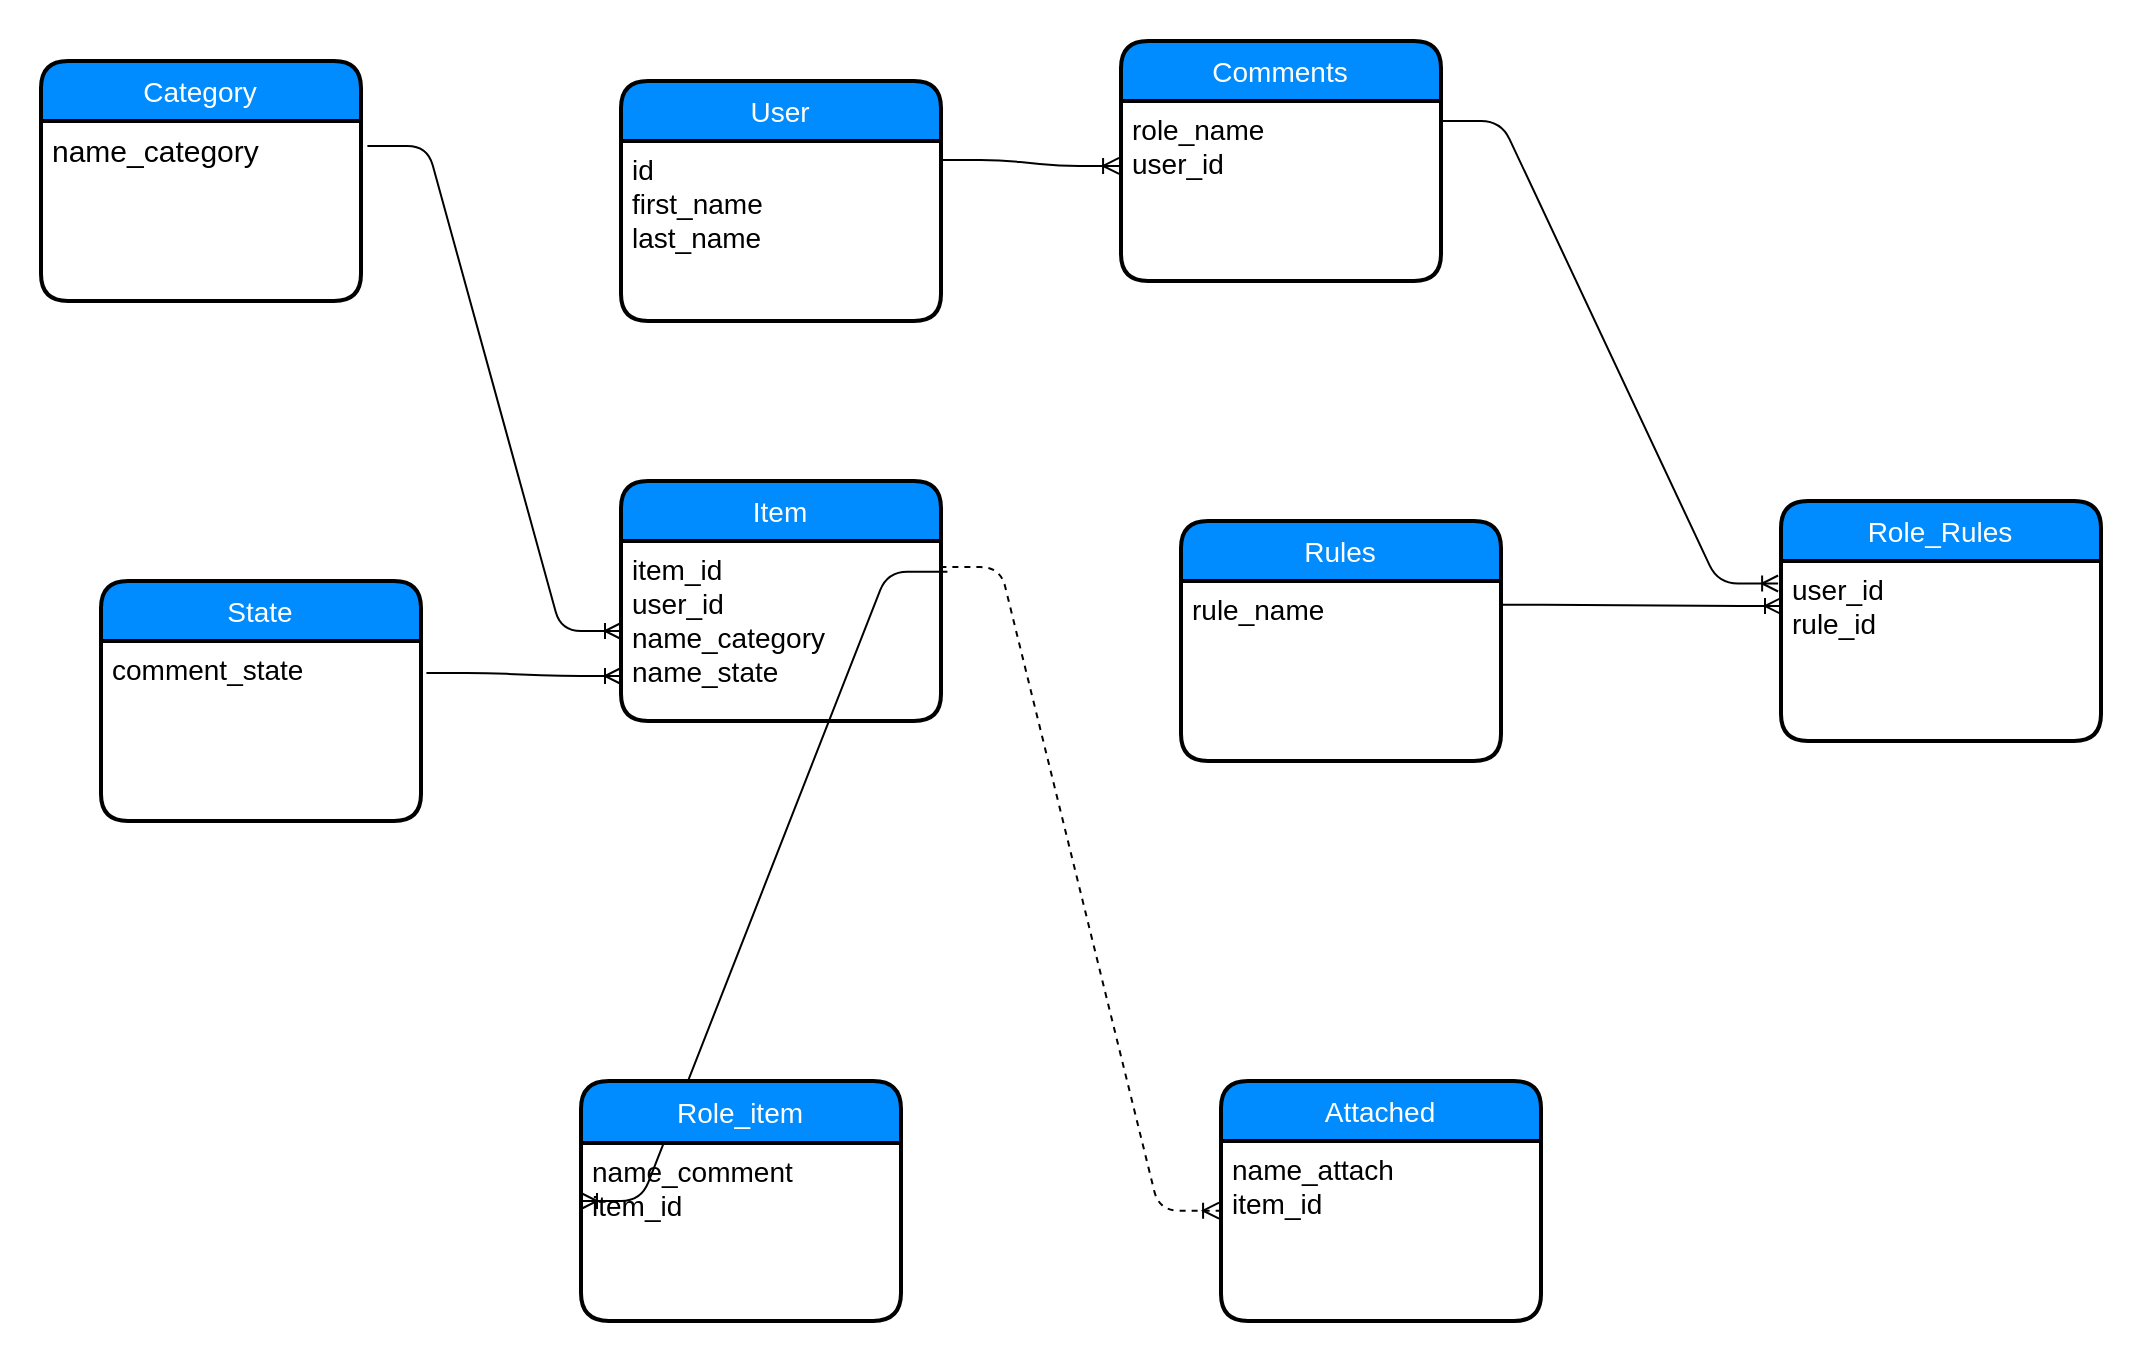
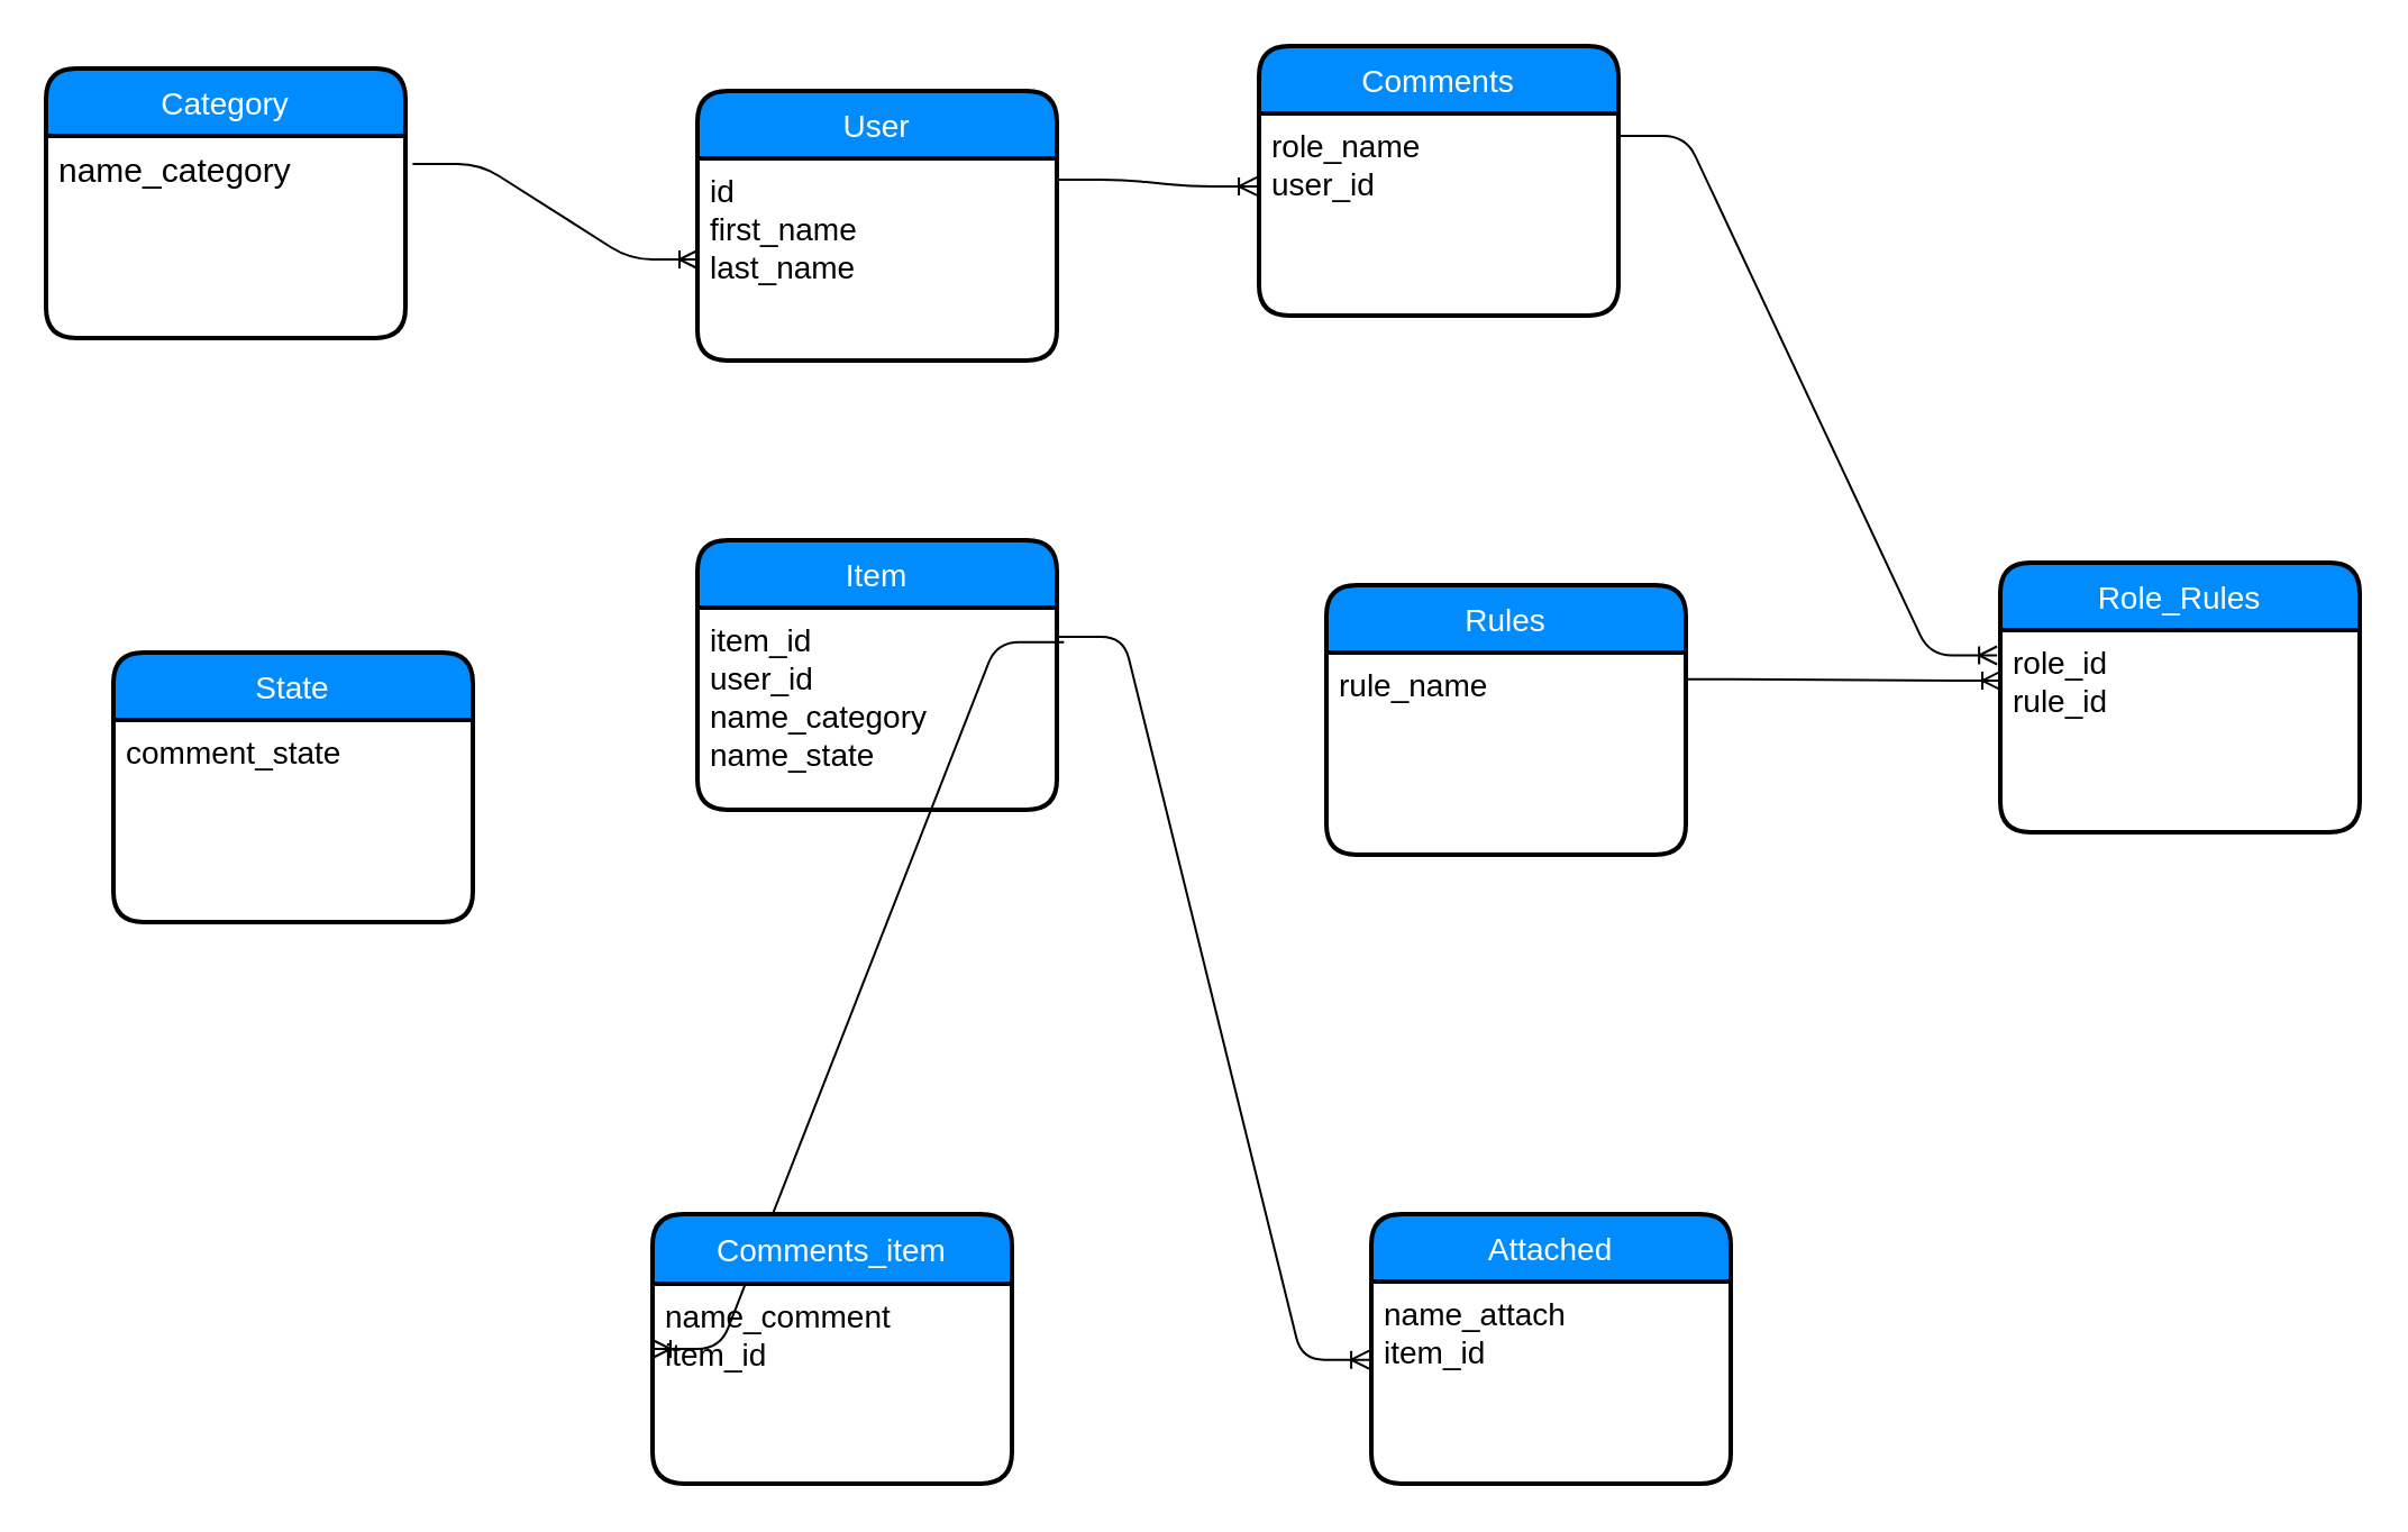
- <mxCell id="15" value="" style="edgeStyle=entityRelationEdgeStyle;fontSize=12;html=1;endArrow=ERoneToMany;entryX=0;entryY=0.5;entryDx=0;entryDy=0;exitX=1.02;exitY=0.139;exitDx=0;exitDy=0;exitPerimeter=0;" parent="1" source="17" target="3" edge="1"><mxGeometry width="100" height="100" relative="1" as="geometry"><mxPoint x="70" y="210" as="sourcePoint" /><mxPoint x="-50" y="700" as="targetPoint" /></mxGeometry></mxCell>
+ <mxCell id="15" value="" style="edgeStyle=entityRelationEdgeStyle;fontSize=12;html=1;endArrow=ERoneToMany;exitX=1.02;exitY=0.139;exitDx=0;exitDy=0;exitPerimeter=0;" parent="1" source="17" target="7" edge="1"><mxGeometry width="100" height="100" relative="1" as="geometry"><mxPoint x="70" y="210" as="sourcePoint" /><mxPoint x="-50" y="700" as="targetPoint" /></mxGeometry></mxCell>
- <mxCell id="11" value="user_id&#10;rule_id" style="align=left;strokeColor=none;fillColor=none;spacingLeft=4;fontSize=14;verticalAlign=top;resizable=0;rotatable=0;part=1;" parent="10" vertex="1"><mxGeometry y="30" width="160" height="90" as="geometry" /></mxCell>
+ <mxCell id="11" value="role_id&#10;rule_id" style="align=left;strokeColor=none;fillColor=none;spacingLeft=4;fontSize=14;verticalAlign=top;resizable=0;rotatable=0;part=1;" parent="10" vertex="1"><mxGeometry y="30" width="160" height="90" as="geometry" /></mxCell>
- <mxCell id="18" value="" style="edgeStyle=entityRelationEdgeStyle;fontSize=12;html=1;endArrow=ERoneToMany;entryX=0;entryY=0.75;entryDx=0;entryDy=0;exitX=1.017;exitY=0.178;exitDx=0;exitDy=0;exitPerimeter=0;" parent="1" source="20" target="3" edge="1"><mxGeometry width="100" height="100" relative="1" as="geometry"><mxPoint x="30" y="720" as="sourcePoint" /><mxPoint x="130" y="620" as="targetPoint" /></mxGeometry></mxCell>
- <mxCell id="21" value="" style="edgeStyle=entityRelationEdgeStyle;fontSize=12;html=1;endArrow=ERoneToMany;entryX=-0.006;entryY=0.387;entryDx=0;entryDy=0;entryPerimeter=0;exitX=0.998;exitY=0.145;exitDx=0;exitDy=0;exitPerimeter=0;dashed=1;" parent="1" source="3" target="23" edge="1"><mxGeometry width="100" height="100" relative="1" as="geometry"><mxPoint x="-150" y="770" as="sourcePoint" /><mxPoint x="-50" y="670" as="targetPoint" /></mxGeometry></mxCell>
+ <mxCell id="21" value="" style="edgeStyle=entityRelationEdgeStyle;fontSize=12;html=1;endArrow=ERoneToMany;entryX=-0.006;entryY=0.387;entryDx=0;entryDy=0;entryPerimeter=0;exitX=0.998;exitY=0.145;exitDx=0;exitDy=0;exitPerimeter=0;" parent="1" source="3" target="23" edge="1"><mxGeometry width="100" height="100" relative="1" as="geometry"><mxPoint x="-150" y="770" as="sourcePoint" /><mxPoint x="-50" y="670" as="targetPoint" /></mxGeometry></mxCell>
- <mxCell id="13" value="Role_item" style="swimlane;childLayout=stackLayout;horizontal=1;startSize=31;horizontalStack=0;fillColor=#008cff;fontColor=#FFFFFF;rounded=1;fontSize=14;fontStyle=0;strokeWidth=2;resizeParent=0;resizeLast=1;shadow=0;dashed=0;align=center;" parent="1" vertex="1"><mxGeometry x="290" y="540" width="160" height="120" as="geometry" /></mxCell>
+ <mxCell id="13" value="Comments_item" style="swimlane;childLayout=stackLayout;horizontal=1;startSize=31;horizontalStack=0;fillColor=#008cff;fontColor=#FFFFFF;rounded=1;fontSize=14;fontStyle=0;strokeWidth=2;resizeParent=0;resizeLast=1;shadow=0;dashed=0;align=center;" parent="1" vertex="1"><mxGeometry x="290" y="540" width="160" height="120" as="geometry" /></mxCell>
